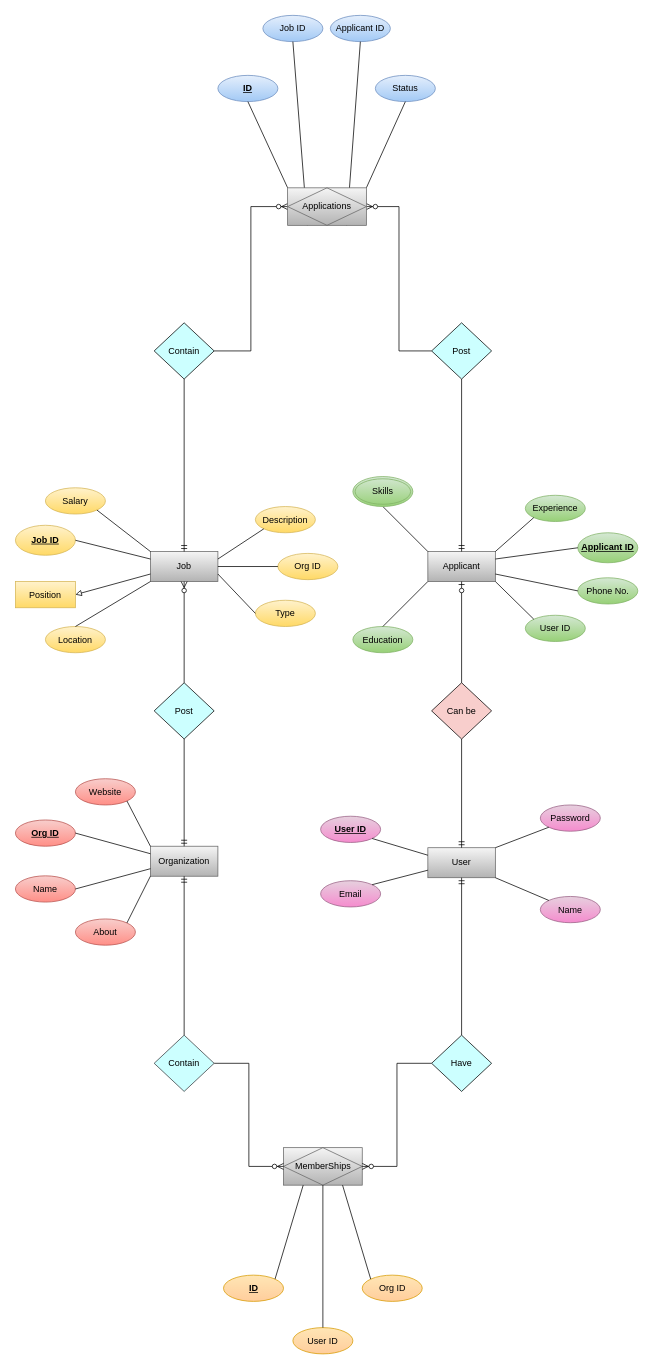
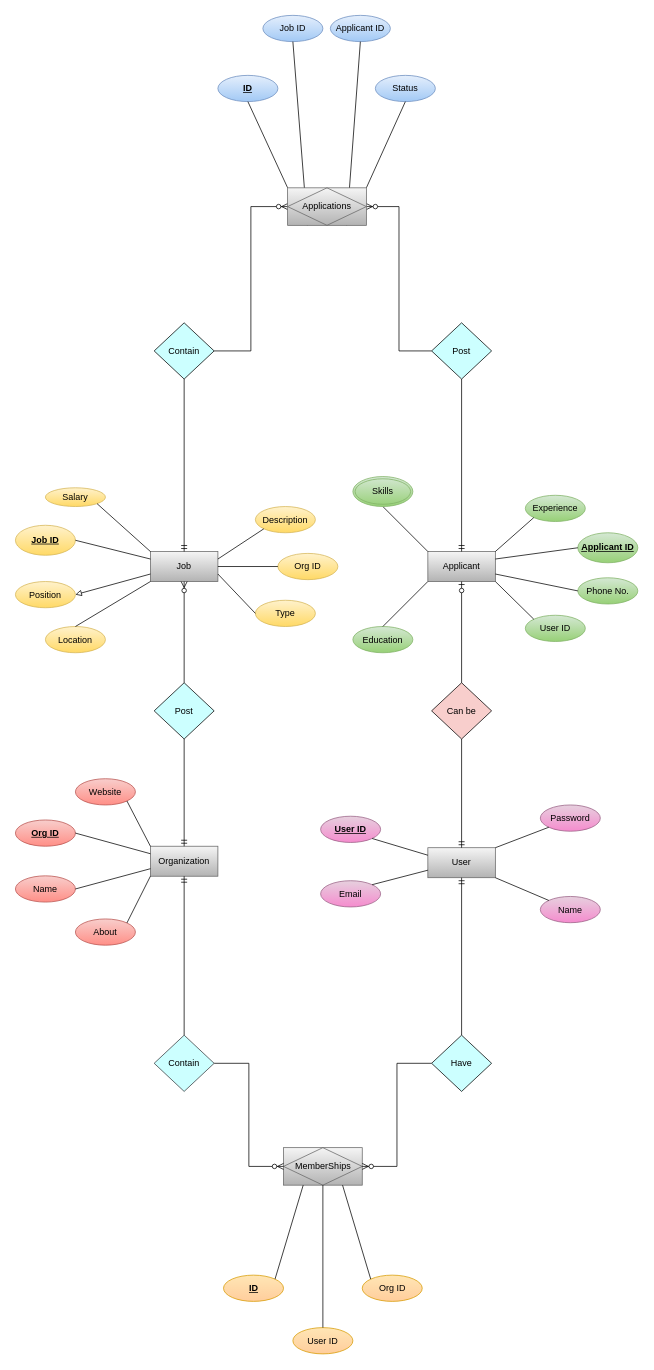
- <mxCell id="4" value="Salary" style="ellipse;whiteSpace=wrap;html=1;fillColor=#fff2cc;gradientColor=#ffd966;strokeColor=#d6b656;rounded=0;" vertex="1" parent="1"><mxGeometry x="60" y="650" width="80" height="35" as="geometry" /></mxCell>
+ <mxCell id="4" value="Salary" style="ellipse;whiteSpace=wrap;html=1;fillColor=#fff2cc;gradientColor=#ffd966;strokeColor=#d6b656;rounded=0;" vertex="1" parent="1"><mxGeometry x="60" y="650" width="80" height="25" as="geometry" /></mxCell>
- <mxCell id="7" value="Position" style="whiteSpace=wrap;html=1;fillColor=#fff2cc;gradientColor=#ffd966;strokeColor=#d6b656;rounded=0;" vertex="1" parent="1"><mxGeometry x="20" y="775" width="80" height="35" as="geometry" /></mxCell>
+ <mxCell id="7" value="Position" style="ellipse;whiteSpace=wrap;html=1;fillColor=#fff2cc;gradientColor=#ffd966;strokeColor=#d6b656;rounded=0;" vertex="1" parent="1"><mxGeometry x="20" y="775" width="80" height="35" as="geometry" /></mxCell>
